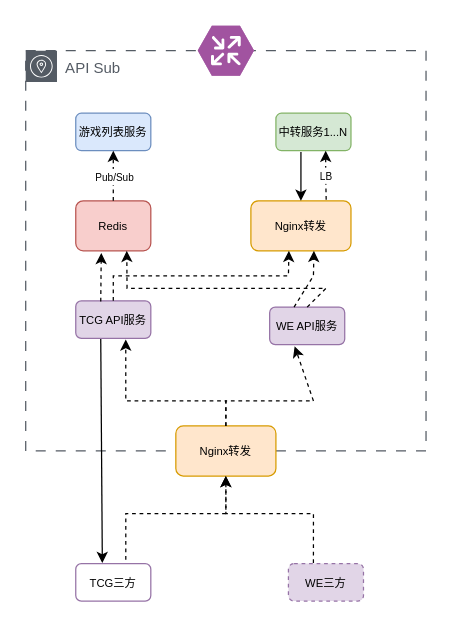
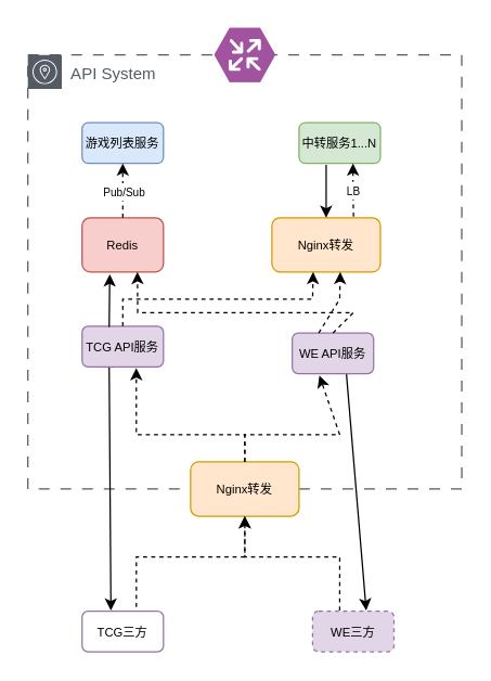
- <mxCell id="2" value="API Sub" style="sketch=0;outlineConnect=0;gradientColor=none;html=1;whiteSpace=wrap;fontSize=12;fontStyle=0;shape=mxgraph.aws4.group;grIcon=mxgraph.aws4.group_availability_zone;strokeColor=#545B64;fillColor=none;verticalAlign=top;align=left;spacingLeft=30;fontColor=#545B64;dashed=1;dashPattern=8 8;" vertex="1" parent="1"><mxGeometry x="20" y="40" width="320" height="320" as="geometry" /></mxCell>
+ <mxCell id="2" value="API System" style="sketch=0;outlineConnect=0;gradientColor=none;html=1;whiteSpace=wrap;fontSize=12;fontStyle=0;shape=mxgraph.aws4.group;grIcon=mxgraph.aws4.group_availability_zone;strokeColor=#545B64;fillColor=none;verticalAlign=top;align=left;spacingLeft=30;fontColor=#545B64;dashed=1;dashPattern=8 8;" vertex="1" parent="1"><mxGeometry x="20" y="40" width="320" height="320" as="geometry" /></mxCell>
- <mxCell id="16" value="" style="endArrow=classic;html=1;rounded=0;entryX=0.34;entryY=1.043;entryDx=0;entryDy=0;dashed=1;exitX=0.333;exitY=0.014;exitDx=0;exitDy=0;entryPerimeter=0;exitPerimeter=0;" edge="1" parent="1" source="7" target="23"><mxGeometry width="50" height="50" relative="1" as="geometry"><mxPoint x="100" y="240" as="sourcePoint" /><mxPoint x="180" y="200" as="targetPoint" /><Array as="points" /></mxGeometry></mxCell>
+ <mxCell id="16" value="" style="endArrow=classic;html=1;rounded=0;entryX=0.34;entryY=1.043;entryDx=0;entryDy=0;dashed=0;exitX=0.333;exitY=0.014;exitDx=0;exitDy=0;entryPerimeter=0;exitPerimeter=0;" edge="1" parent="1" source="7" target="23"><mxGeometry width="50" height="50" relative="1" as="geometry"><mxPoint x="100" y="240" as="sourcePoint" /><mxPoint x="180" y="200" as="targetPoint" /><Array as="points" /></mxGeometry></mxCell>
+ <mxCell id="15" value="" style="endArrow=classic;html=1;rounded=0;exitX=0.666;exitY=1.014;exitDx=0;exitDy=0;exitPerimeter=0;entryX=0.659;entryY=-0.014;entryDx=0;entryDy=0;entryPerimeter=0;" edge="1" parent="1" source="8" target="11"><mxGeometry width="50" height="50" relative="1" as="geometry"><mxPoint x="220" y="250" as="sourcePoint" /><mxPoint x="260" y="450" as="targetPoint" /></mxGeometry></mxCell>
